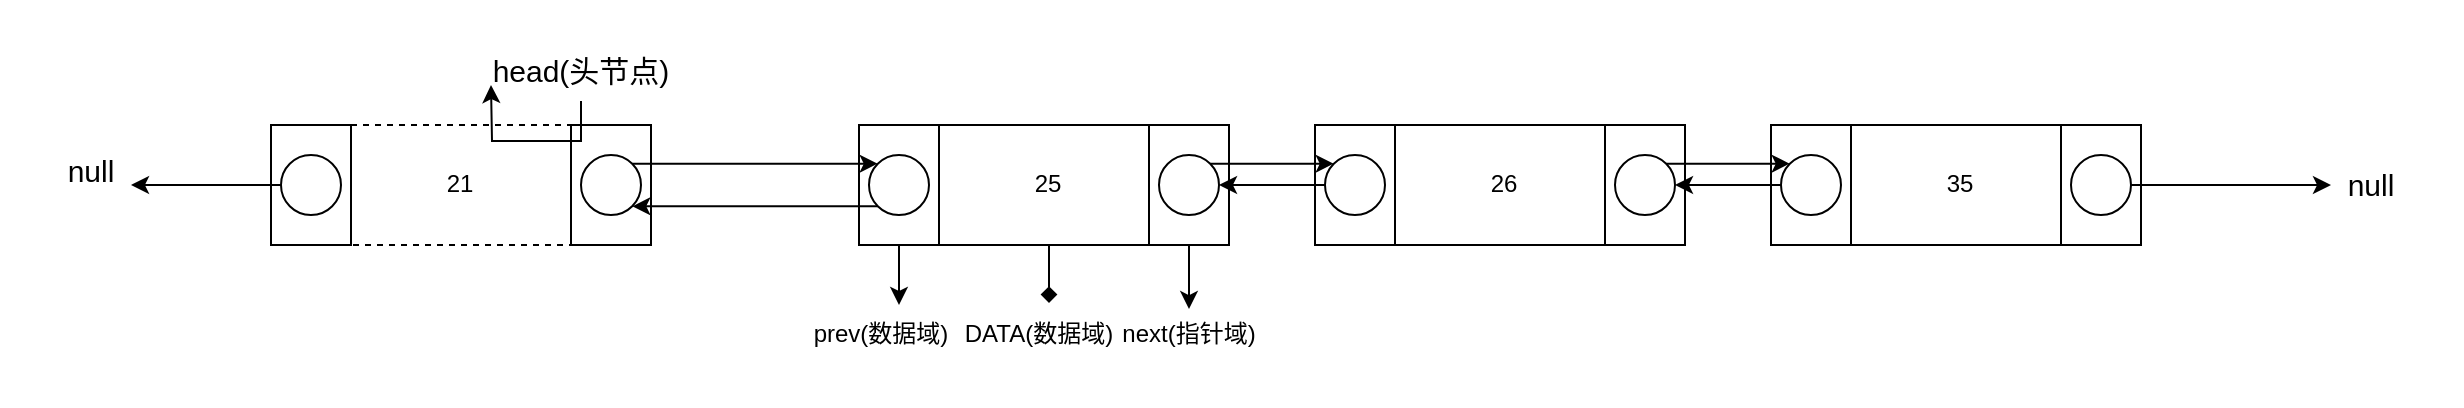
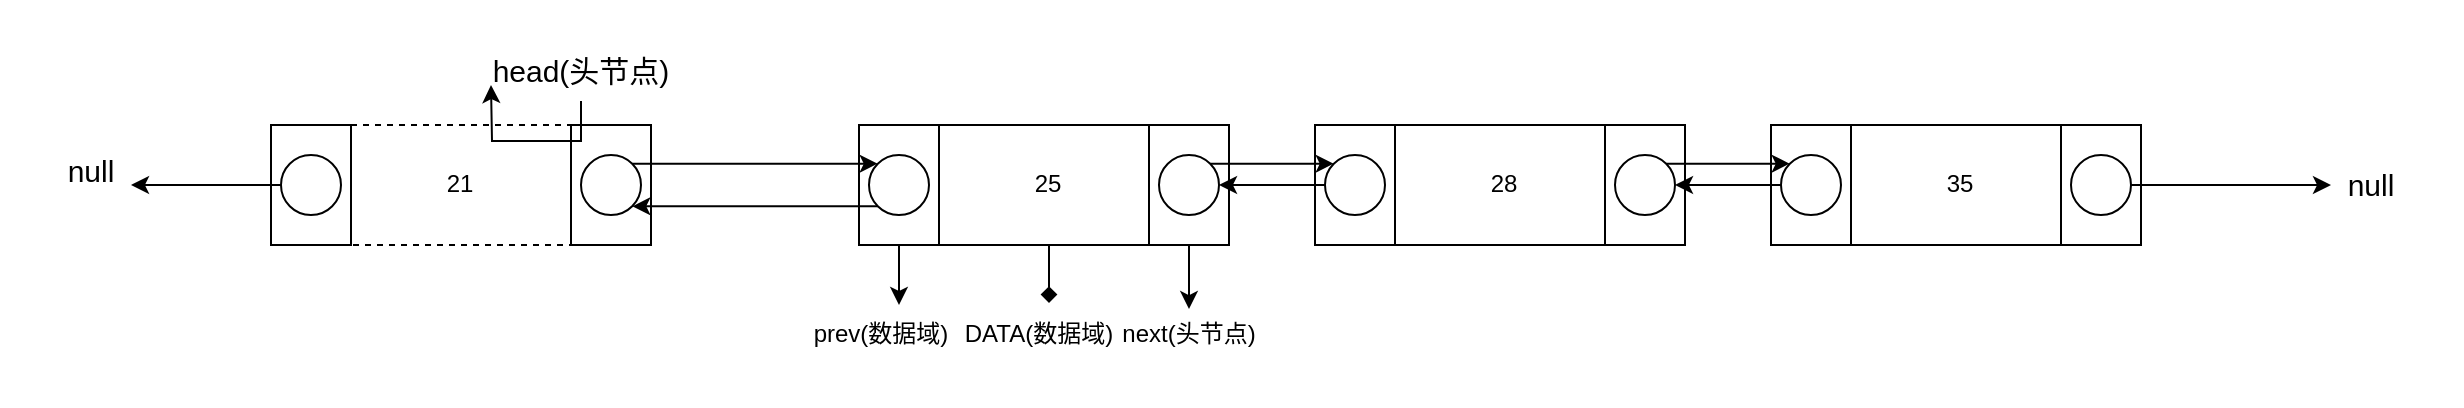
- <mxCell id="21" value="26" style="rounded=0;whiteSpace=wrap;html=1;" vertex="1" parent="1"><mxGeometry x="697" y="62" width="110" height="60" as="geometry" /></mxCell>
+ <mxCell id="21" value="28" style="rounded=0;whiteSpace=wrap;html=1;" vertex="1" parent="1"><mxGeometry x="697" y="62" width="110" height="60" as="geometry" /></mxCell>
- <mxCell id="14" value="next(指针域)" style="text;html=1;align=center;verticalAlign=middle;resizable=0;points=[];autosize=1;strokeColor=none;fillColor=none;" vertex="1" parent="1"><mxGeometry x="549" y="152" width="90" height="30" as="geometry" /></mxCell>
+ <mxCell id="14" value="next(头节点)" style="text;html=1;align=center;verticalAlign=middle;resizable=0;points=[];autosize=1;strokeColor=none;fillColor=none;" vertex="1" parent="1"><mxGeometry x="549" y="152" width="90" height="30" as="geometry" /></mxCell>
